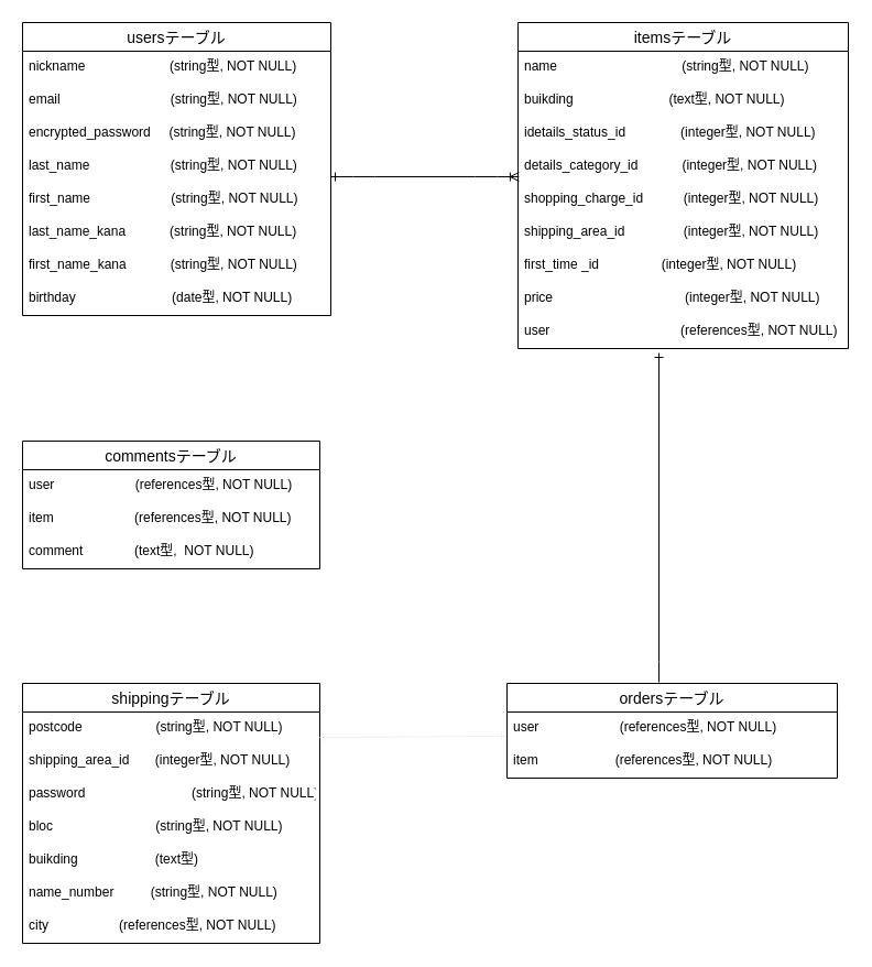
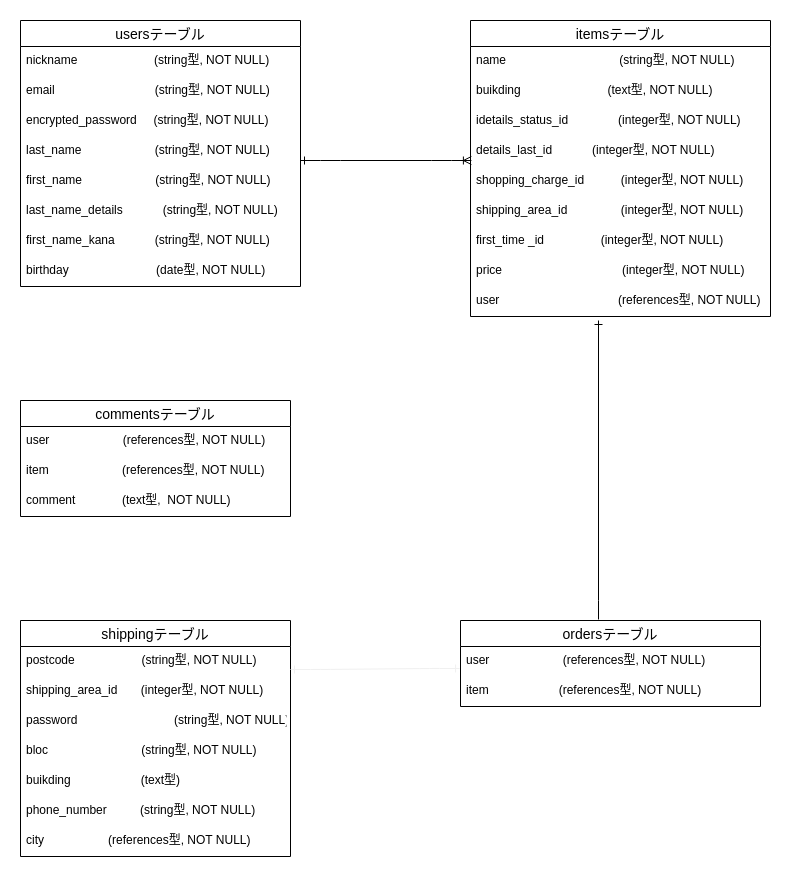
- <mxCell id="6" value="details_category_id            (integer型, NOT NULL)" style="text;strokeColor=none;fillColor=none;spacingLeft=4;spacingRight=4;overflow=hidden;rotatable=0;points=[[0,0.5],[1,0.5]];portConstraint=eastwest;fontSize=12;" parent="2" vertex="1"><mxGeometry y="116" width="300" height="30" as="geometry" /></mxCell>
+ <mxCell id="6" value="details_last_id            (integer型, NOT NULL)" style="text;strokeColor=none;fillColor=none;spacingLeft=4;spacingRight=4;overflow=hidden;rotatable=0;points=[[0,0.5],[1,0.5]];portConstraint=eastwest;fontSize=12;" parent="2" vertex="1"><mxGeometry y="116" width="300" height="30" as="geometry" /></mxCell>
- <mxCell id="18" value="last_name_kana            (string型, NOT NULL)" style="text;strokeColor=none;fillColor=none;spacingLeft=4;spacingRight=4;overflow=hidden;rotatable=0;points=[[0,0.5],[1,0.5]];portConstraint=eastwest;fontSize=12;" parent="12" vertex="1"><mxGeometry y="176" width="280" height="30" as="geometry" /></mxCell>
+ <mxCell id="18" value="last_name_details            (string型, NOT NULL)" style="text;strokeColor=none;fillColor=none;spacingLeft=4;spacingRight=4;overflow=hidden;rotatable=0;points=[[0,0.5],[1,0.5]];portConstraint=eastwest;fontSize=12;" parent="12" vertex="1"><mxGeometry y="176" width="280" height="30" as="geometry" /></mxCell>
- <mxCell id="27" value="name_number          (string型, NOT NULL)" style="text;strokeColor=none;fillColor=none;spacingLeft=4;spacingRight=4;overflow=hidden;rotatable=0;points=[[0,0.5],[1,0.5]];portConstraint=eastwest;fontSize=12;" parent="21" vertex="1"><mxGeometry y="176" width="270" height="30" as="geometry" /></mxCell>
+ <mxCell id="27" value="phone_number          (string型, NOT NULL)" style="text;strokeColor=none;fillColor=none;spacingLeft=4;spacingRight=4;overflow=hidden;rotatable=0;points=[[0,0.5],[1,0.5]];portConstraint=eastwest;fontSize=12;" parent="21" vertex="1"><mxGeometry y="176" width="270" height="30" as="geometry" /></mxCell>
